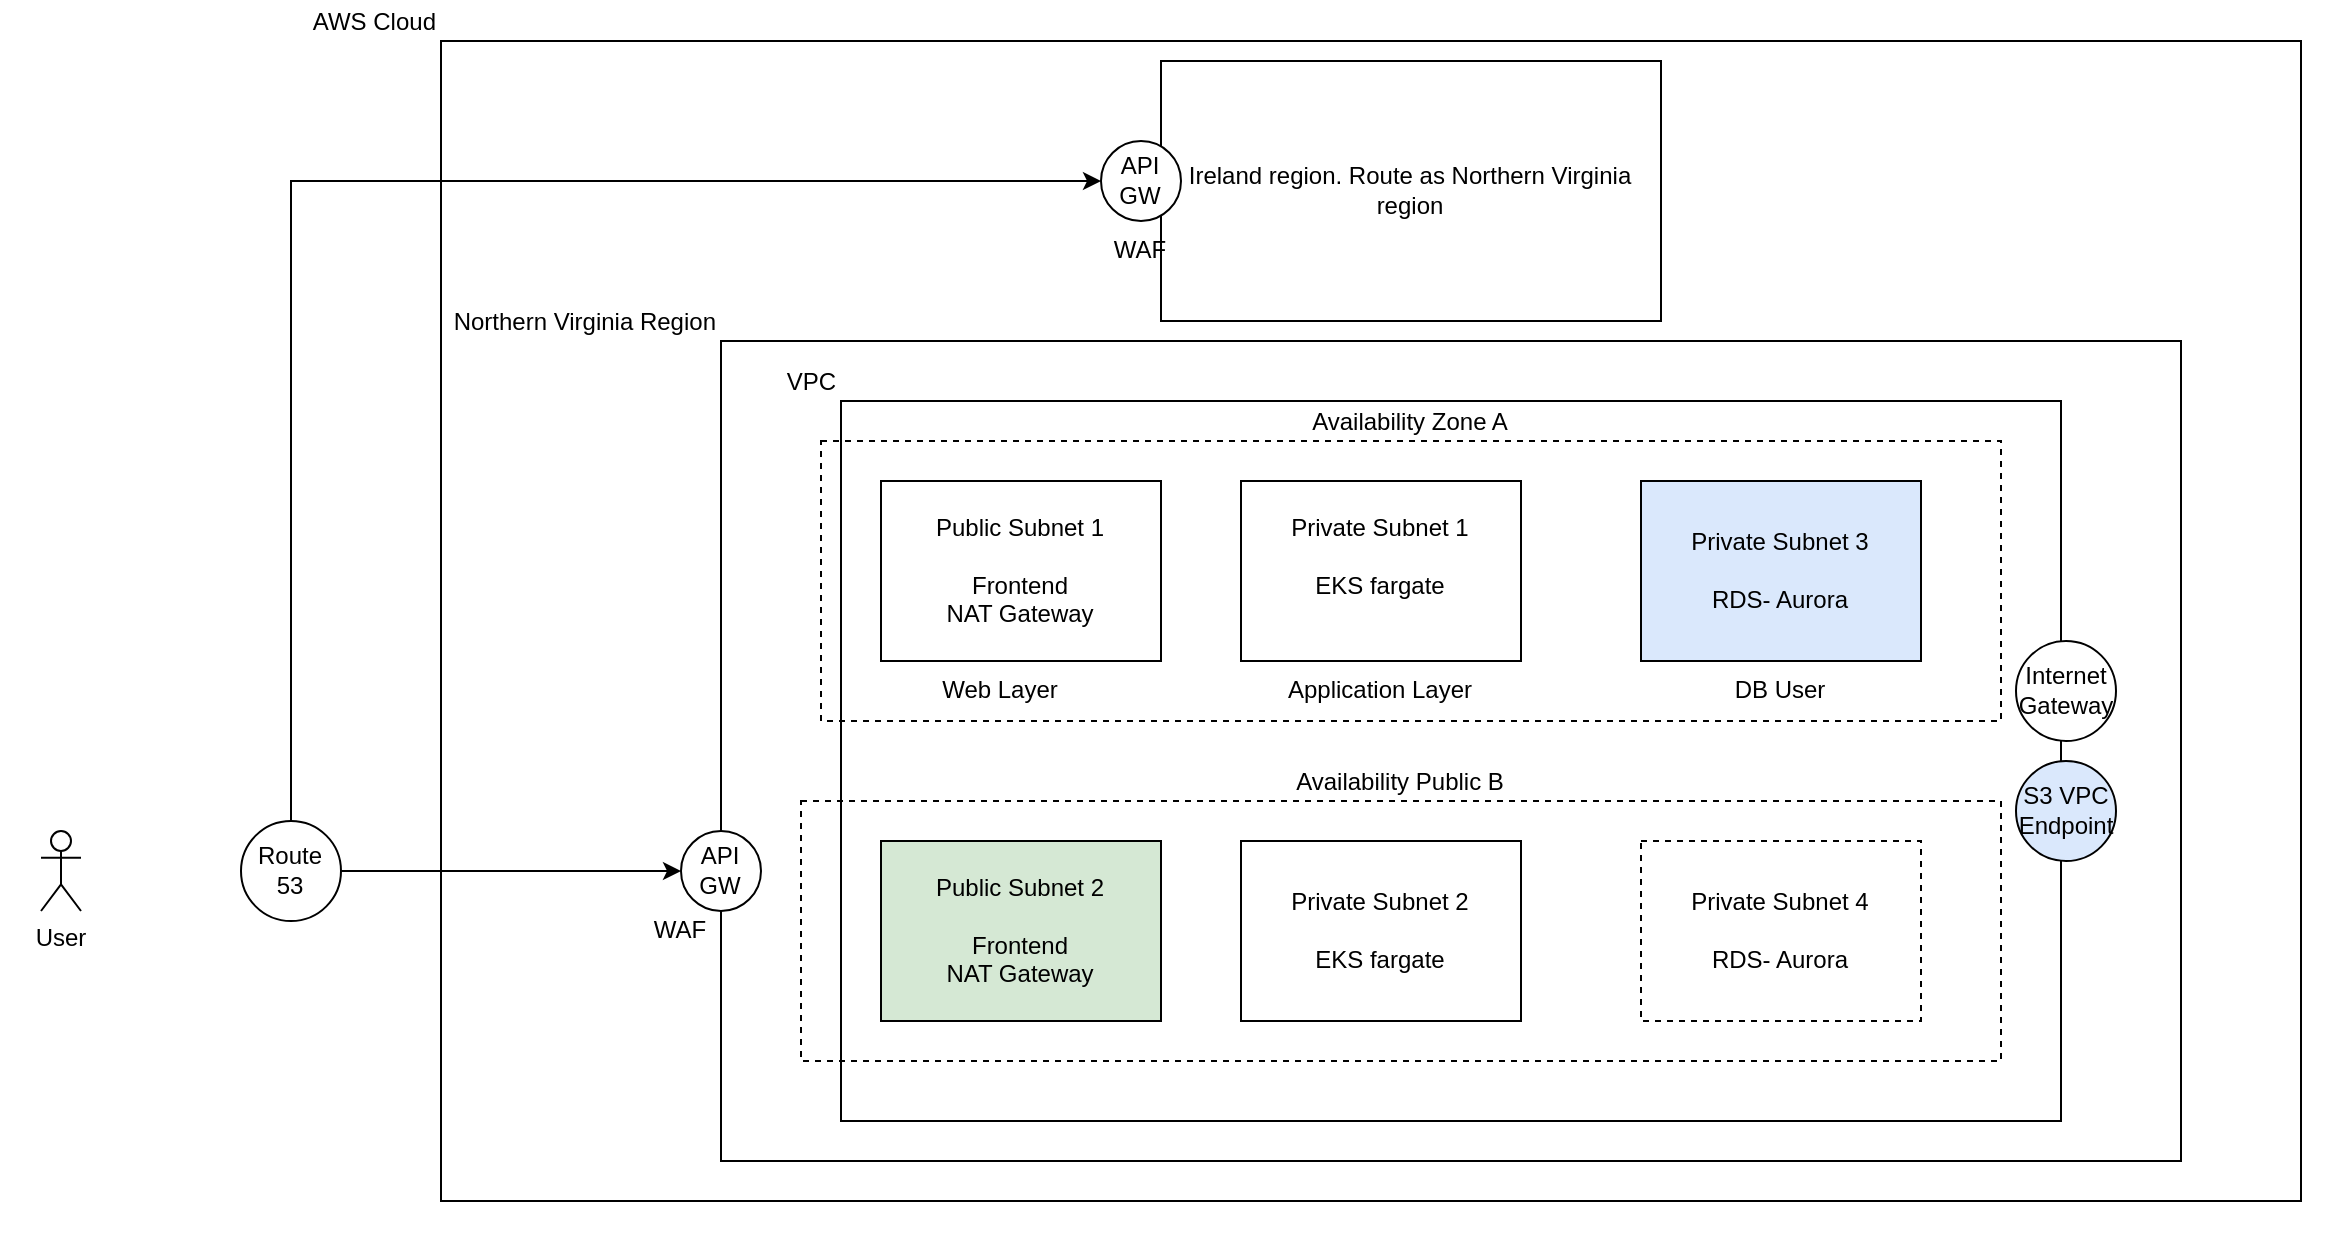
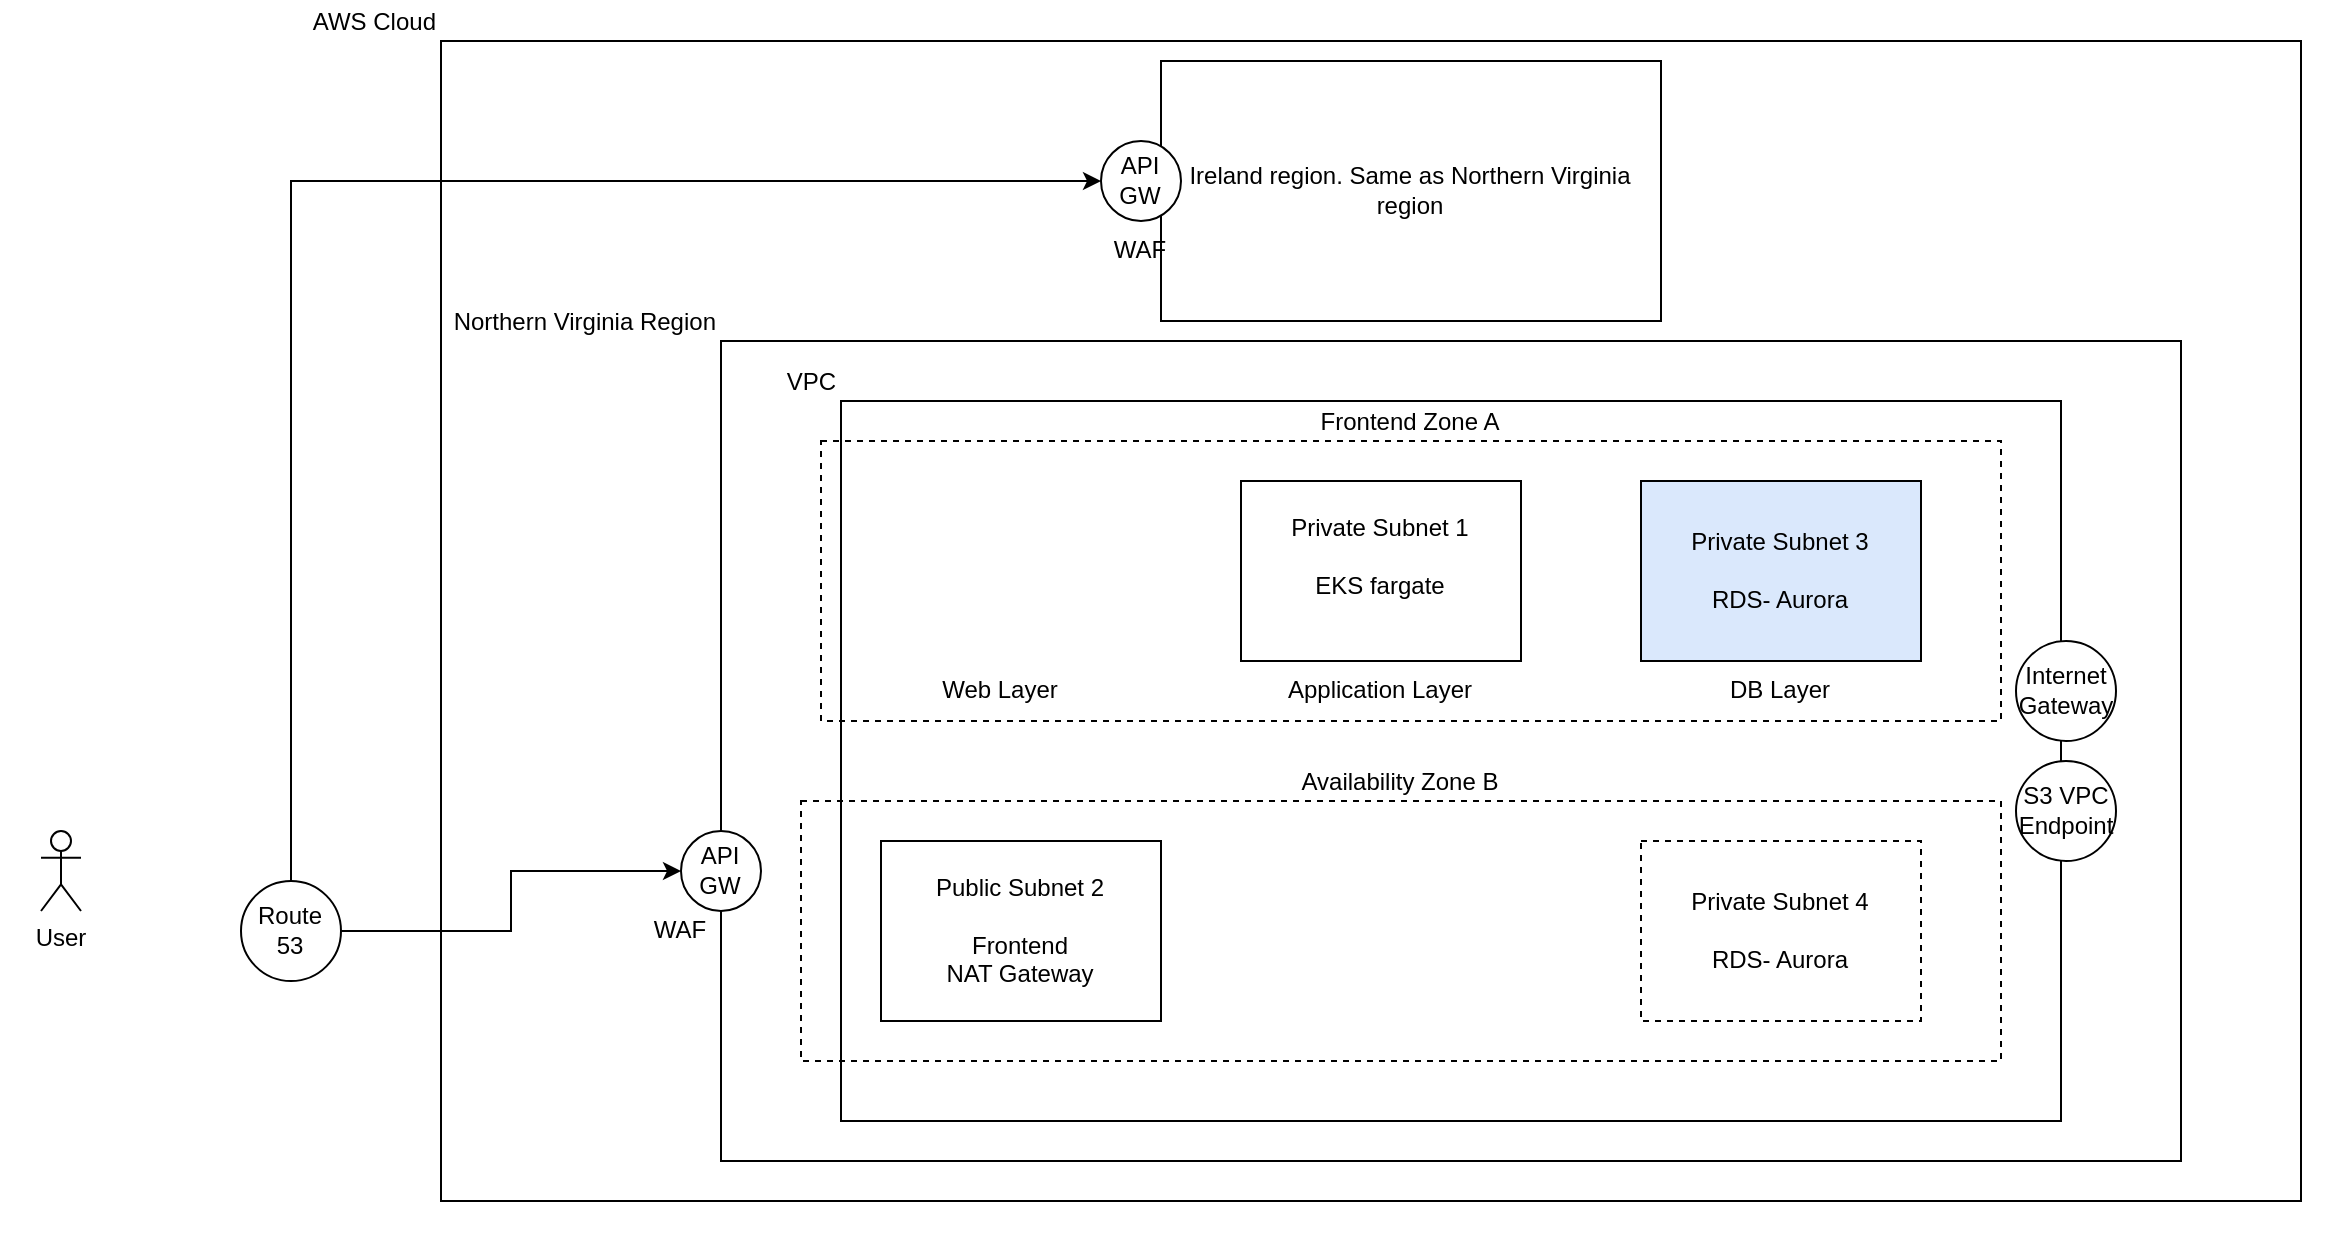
- <mxCell id="7" value="Ireland region. Route as Northern Virginia region" style="rounded=0;whiteSpace=wrap;html=1;labelPosition=center;verticalLabelPosition=middle;align=center;verticalAlign=middle;" parent="1" vertex="1"><mxGeometry x="580" y="30" width="250" height="130" as="geometry" /></mxCell>
+ <mxCell id="7" value="Ireland region. Same as Northern Virginia region" style="rounded=0;whiteSpace=wrap;html=1;labelPosition=center;verticalLabelPosition=middle;align=center;verticalAlign=middle;" parent="1" vertex="1"><mxGeometry x="580" y="30" width="250" height="130" as="geometry" /></mxCell>
- <mxCell id="12" value="Availability&amp;nbsp;&lt;span style=&quot;background-color: initial;&quot;&gt;Zone A&lt;/span&gt;" style="rounded=0;whiteSpace=wrap;html=1;dashed=1;fillColor=none;labelPosition=center;verticalLabelPosition=top;align=center;verticalAlign=bottom;" parent="1" vertex="1"><mxGeometry x="410" y="220" width="590" height="140" as="geometry" /></mxCell>
+ <mxCell id="12" value="Frontend&amp;nbsp;&lt;span style=&quot;background-color: initial;&quot;&gt;Zone A&lt;/span&gt;" style="rounded=0;whiteSpace=wrap;html=1;dashed=1;fillColor=none;labelPosition=center;verticalLabelPosition=top;align=center;verticalAlign=bottom;" parent="1" vertex="1"><mxGeometry x="410" y="220" width="590" height="140" as="geometry" /></mxCell>
- <mxCell id="14" value="Public Subnet 1&lt;div&gt;&lt;br&gt;&lt;/div&gt;&lt;div&gt;Frontend&lt;/div&gt;&lt;div&gt;NAT Gateway&lt;/div&gt;" style="rounded=0;whiteSpace=wrap;html=1;" parent="1" vertex="1"><mxGeometry x="440" y="240" width="140" height="90" as="geometry" /></mxCell>
- <mxCell id="22" value="DB User" style="text;html=1;align=center;verticalAlign=middle;whiteSpace=wrap;rounded=0;" parent="1" vertex="1"><mxGeometry x="860" y="330" width="60" height="30" as="geometry" /></mxCell>
+ <mxCell id="22" value="DB Layer" style="text;html=1;align=center;verticalAlign=middle;whiteSpace=wrap;rounded=0;" parent="1" vertex="1"><mxGeometry x="860" y="330" width="60" height="30" as="geometry" /></mxCell>
- <mxCell id="13" value="Availability Public B" style="rounded=0;whiteSpace=wrap;html=1;dashed=1;fillColor=none;labelPosition=center;verticalLabelPosition=top;align=center;verticalAlign=bottom;" parent="1" vertex="1"><mxGeometry x="400" y="400" width="600" height="130" as="geometry" /></mxCell>
+ <mxCell id="13" value="Availability Zone B" style="rounded=0;whiteSpace=wrap;html=1;dashed=1;fillColor=none;labelPosition=center;verticalLabelPosition=top;align=center;verticalAlign=bottom;" parent="1" vertex="1"><mxGeometry x="400" y="400" width="600" height="130" as="geometry" /></mxCell>
- <mxCell id="24" value="S3 VPC Endpoint" style="ellipse;whiteSpace=wrap;html=1;aspect=fixed;fillColor=#dae8fc;" parent="1" vertex="1"><mxGeometry x="1007.5" y="380" width="50" height="50" as="geometry" /></mxCell>
+ <mxCell id="24" value="S3 VPC Endpoint" style="ellipse;whiteSpace=wrap;html=1;aspect=fixed;" parent="1" vertex="1"><mxGeometry x="1007.5" y="380" width="50" height="50" as="geometry" /></mxCell>
- <mxCell id="6" value="Route 53" style="ellipse;whiteSpace=wrap;html=1;aspect=fixed;" parent="1" vertex="1"><mxGeometry x="120" y="410" width="50" height="50" as="geometry" /></mxCell>
+ <mxCell id="6" value="Route 53" style="ellipse;whiteSpace=wrap;html=1;aspect=fixed;" parent="1" vertex="1"><mxGeometry x="120" y="440" width="50" height="50" as="geometry" /></mxCell>
- <mxCell id="17" value="Public Subnet 2&lt;div&gt;&lt;br&gt;&lt;/div&gt;&lt;div&gt;Frontend&lt;br&gt;&lt;/div&gt;&lt;div&gt;NAT Gateway&lt;br&gt;&lt;/div&gt;" style="rounded=0;whiteSpace=wrap;html=1;fillColor=#d5e8d4;" parent="1" vertex="1"><mxGeometry x="440" y="420" width="140" height="90" as="geometry" /></mxCell>
+ <mxCell id="17" value="Public Subnet 2&lt;div&gt;&lt;br&gt;&lt;/div&gt;&lt;div&gt;Frontend&lt;br&gt;&lt;/div&gt;&lt;div&gt;NAT Gateway&lt;br&gt;&lt;/div&gt;" style="rounded=0;whiteSpace=wrap;html=1;" parent="1" vertex="1"><mxGeometry x="440" y="420" width="140" height="90" as="geometry" /></mxCell>
- <mxCell id="18" value="Private Subnet 2&lt;div&gt;&lt;br&gt;&lt;/div&gt;&lt;div&gt;EKS fargate&lt;/div&gt;" style="rounded=0;whiteSpace=wrap;html=1;" parent="1" vertex="1"><mxGeometry x="620" y="420" width="140" height="90" as="geometry" /></mxCell>
